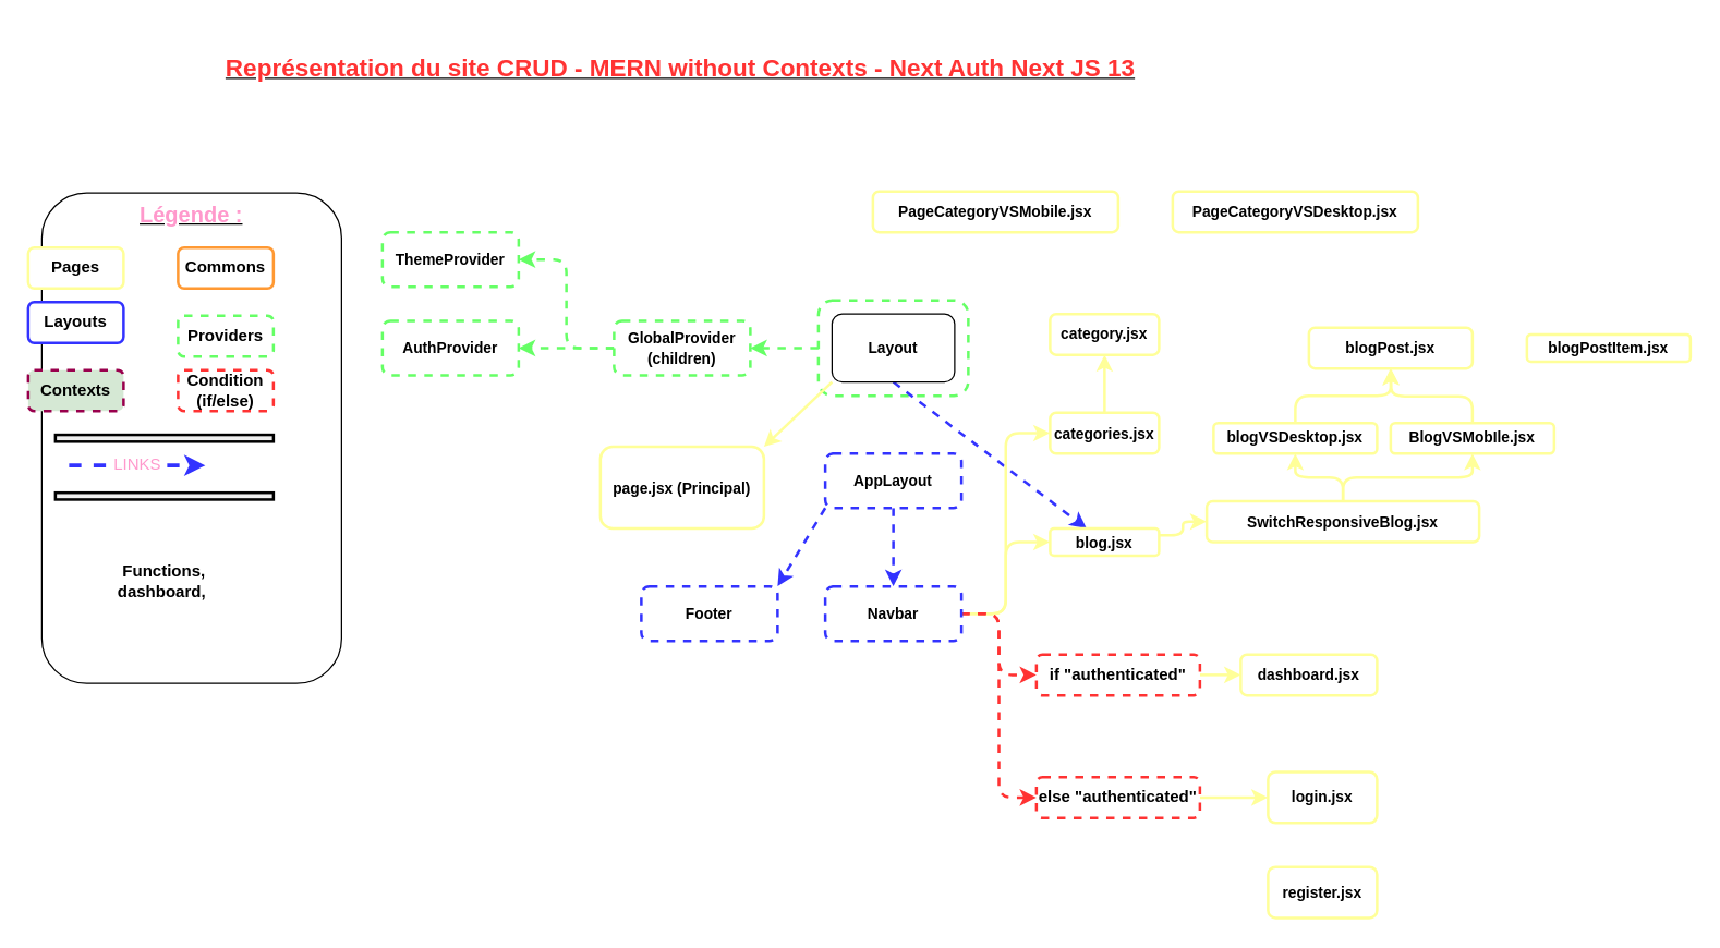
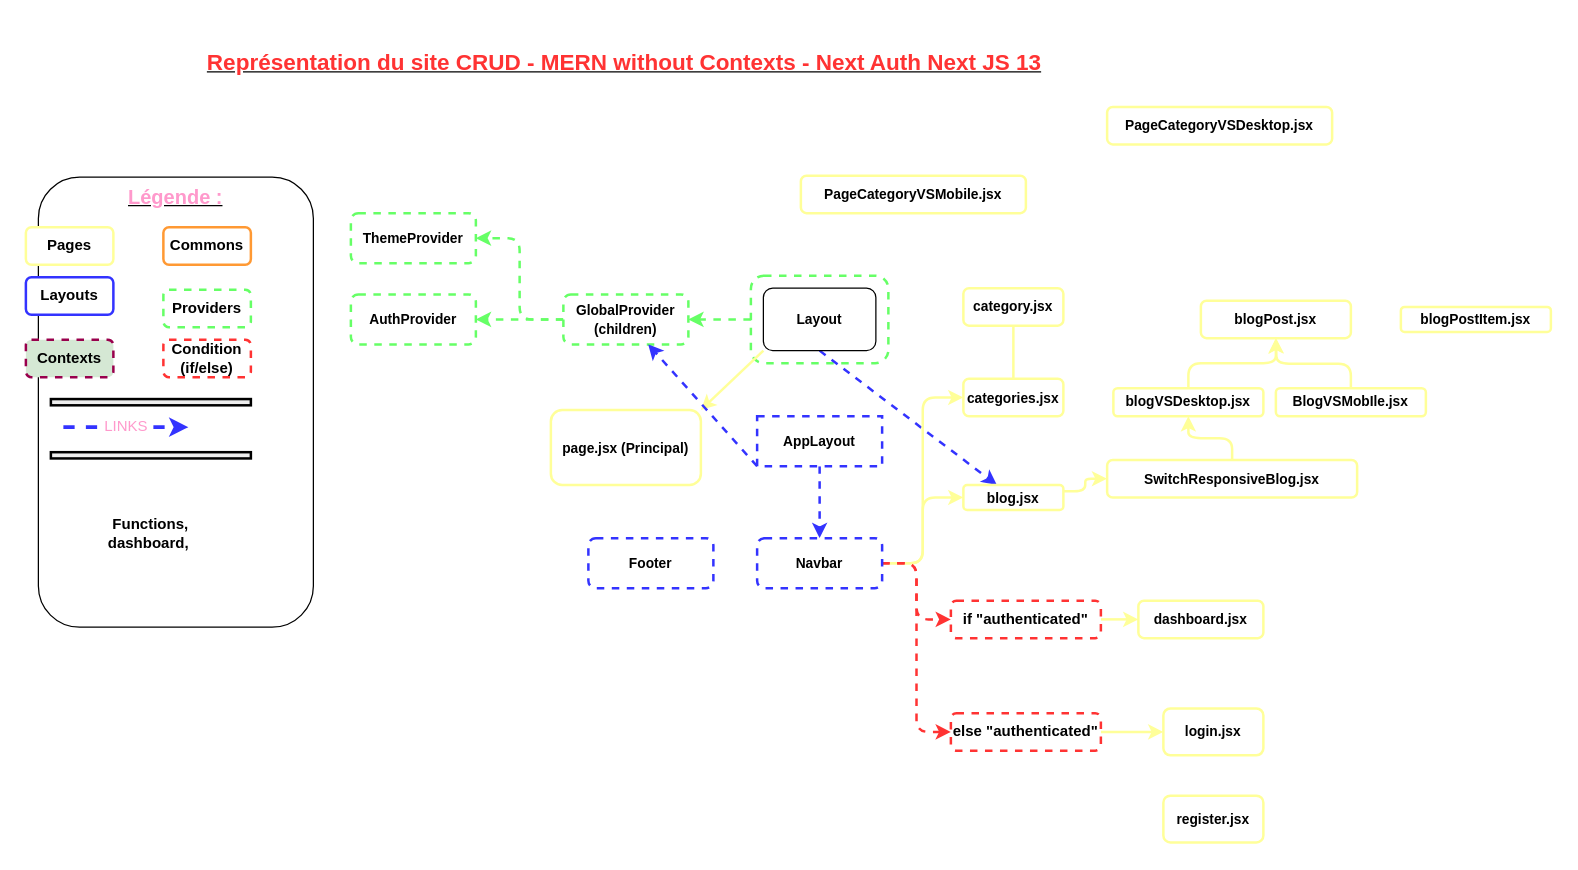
- <mxCell id="58" value="&lt;font style=&quot;font-size: 11px;&quot;&gt;&lt;b style=&quot;&quot;&gt;PageCategoryVSDesktop.jsx&lt;/b&gt;&lt;/font&gt;" style="rounded=1;whiteSpace=wrap;html=1;strokeColor=#FFFF99;strokeWidth=2;" vertex="1" parent="1"><mxGeometry x="860" y="140" width="180" height="30" as="geometry" /></mxCell>
+ <mxCell id="58" value="&lt;font style=&quot;font-size: 11px;&quot;&gt;&lt;b style=&quot;&quot;&gt;PageCategoryVSDesktop.jsx&lt;/b&gt;&lt;/font&gt;" style="rounded=1;whiteSpace=wrap;html=1;strokeColor=#FFFF99;strokeWidth=2;" vertex="1" parent="1"><mxGeometry x="885" y="85" width="180" height="30" as="geometry" /></mxCell>
- <mxCell id="33" style="edgeStyle=orthogonalEdgeStyle;html=1;exitX=0.5;exitY=0;exitDx=0;exitDy=0;entryX=0.5;entryY=1;entryDx=0;entryDy=0;strokeColor=#FFFF99;strokeWidth=2;fontSize=18;fontColor=#FF3333;startArrow=none;startFill=0;" edge="1" parent="1" source="34" target="57"><mxGeometry relative="1" as="geometry" /></mxCell>
+ <mxCell id="33" style="edgeStyle=orthogonalEdgeStyle;html=1;exitX=0.5;exitY=0;exitDx=0;exitDy=0;entryX=0.5;entryY=1;entryDx=0;entryDy=0;strokeColor=#FFFF99;strokeWidth=2;fontSize=18;fontColor=#FF3333;startArrow=none;startFill=0;endArrow=none;" edge="1" parent="1" source="34" target="57"><mxGeometry relative="1" as="geometry" /></mxCell>
- <mxCell id="47" style="edgeStyle=orthogonalEdgeStyle;html=1;exitX=0.5;exitY=0;exitDx=0;exitDy=0;entryX=0.5;entryY=1;entryDx=0;entryDy=0;strokeColor=#FFFF99;strokeWidth=2;fontSize=18;fontColor=#FF3333;startArrow=none;startFill=0;" edge="1" parent="1" source="48" target="45"><mxGeometry relative="1" as="geometry" /></mxCell>
- <mxCell id="37" value="&lt;font style=&quot;font-size: 11px;&quot;&gt;&lt;b style=&quot;&quot;&gt;AppLayout&lt;/b&gt;&lt;/font&gt;" style="rounded=1;whiteSpace=wrap;html=1;strokeColor=#3333FF;dashed=1;strokeWidth=2;" vertex="1" parent="1"><mxGeometry x="605" y="332.5" width="100" height="40" as="geometry" /></mxCell>
+ <mxCell id="37" value="&lt;font style=&quot;font-size: 11px;&quot;&gt;&lt;b style=&quot;&quot;&gt;AppLayout&lt;/b&gt;&lt;/font&gt;" style="whiteSpace=wrap;html=1;strokeColor=#3333FF;dashed=1;strokeWidth=2;rounded=0;" vertex="1" parent="1"><mxGeometry x="605" y="332.5" width="100" height="40" as="geometry" /></mxCell>
- <mxCell id="36" style="edgeStyle=none;html=1;exitX=0;exitY=1;exitDx=0;exitDy=0;entryX=1;entryY=0;entryDx=0;entryDy=0;dashed=1;strokeColor=#3333FF;strokeWidth=2;fontSize=18;fontColor=#FF3333;" edge="1" parent="1" source="37" target="38"><mxGeometry relative="1" as="geometry" /></mxCell>
+ <mxCell id="36" style="edgeStyle=none;html=1;exitX=0;exitY=1;exitDx=0;exitDy=0;dashed=1;strokeColor=#3333FF;strokeWidth=2;fontSize=18;fontColor=#FF3333;" edge="1" parent="1" source="37" target="12"><mxGeometry relative="1" as="geometry" /></mxCell>
